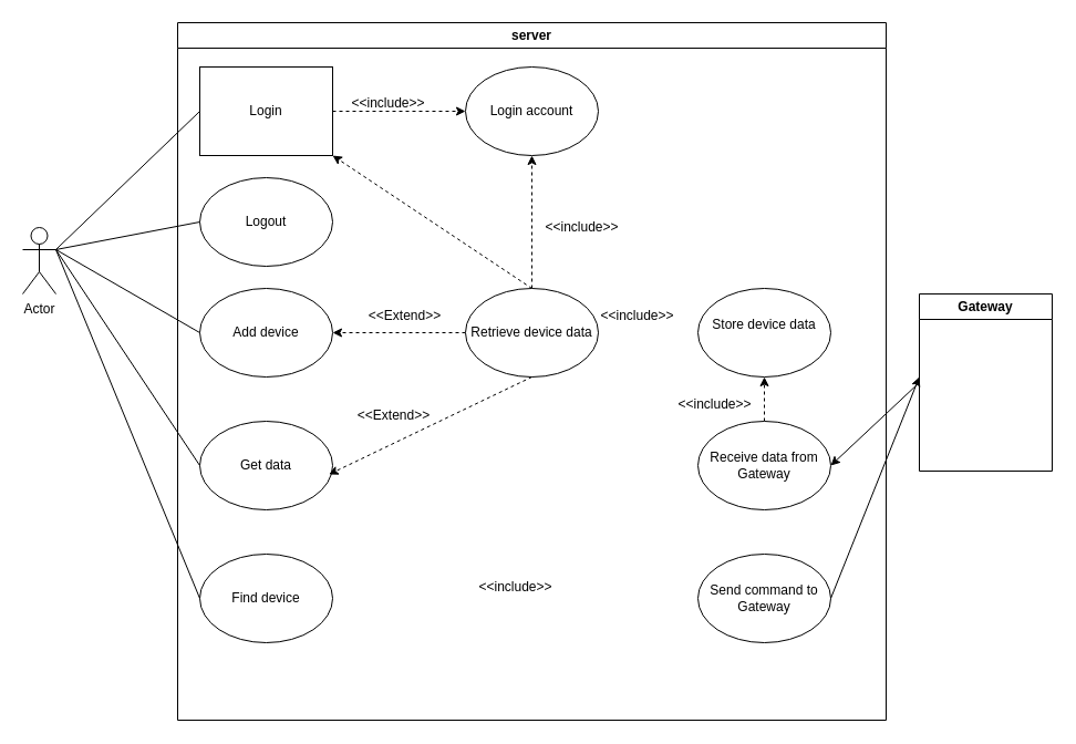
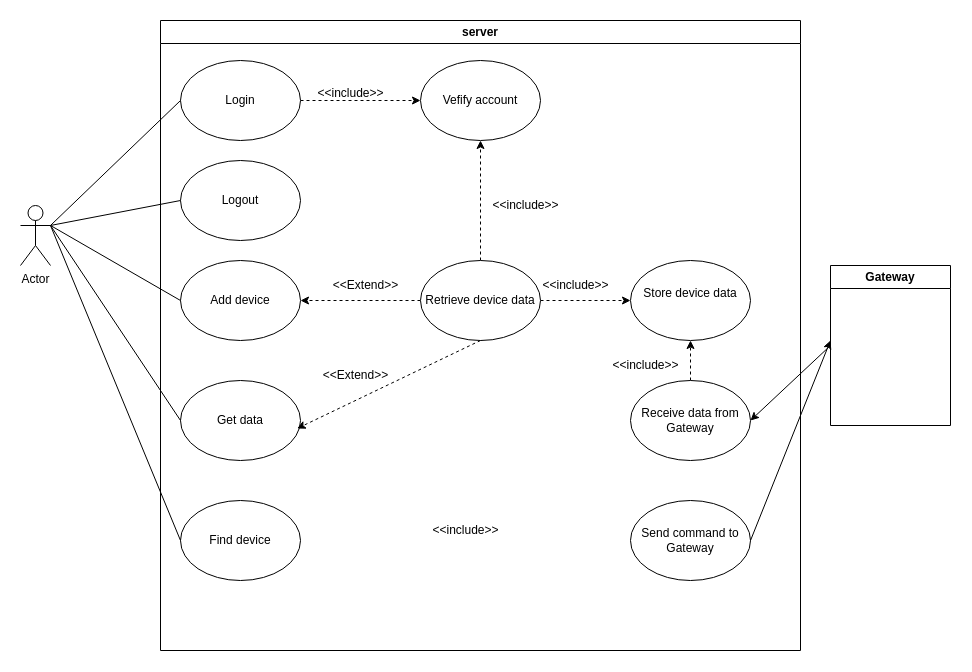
- <mxCell id="4" value="Login" style="whiteSpace=wrap;html=1;rounded=0;" vertex="1" parent="2"><mxGeometry x="20" y="40" width="120" height="80" as="geometry" /></mxCell>
+ <mxCell id="4" value="Login" style="ellipse;whiteSpace=wrap;html=1;" vertex="1" parent="2"><mxGeometry x="20" y="40" width="120" height="80" as="geometry" /></mxCell>
- <mxCell id="5" value="Login account" style="ellipse;whiteSpace=wrap;html=1;" vertex="1" parent="2"><mxGeometry x="260" y="40" width="120" height="80" as="geometry" /></mxCell>
+ <mxCell id="5" value="Vefify account" style="ellipse;whiteSpace=wrap;html=1;" vertex="1" parent="2"><mxGeometry x="260" y="40" width="120" height="80" as="geometry" /></mxCell>
- <mxCell id="12" style="edgeStyle=none;html=1;exitX=1;exitY=0.5;exitDx=0;exitDy=0;dashed=1;" edge="1" parent="2" source="13" target="4"><mxGeometry relative="1" as="geometry" /></mxCell>
+ <mxCell id="12" style="edgeStyle=none;html=1;exitX=1;exitY=0.5;exitDx=0;exitDy=0;entryX=0;entryY=0.5;entryDx=0;entryDy=0;dashed=1;" edge="1" parent="2" source="13" target="17"><mxGeometry relative="1" as="geometry" /></mxCell>
